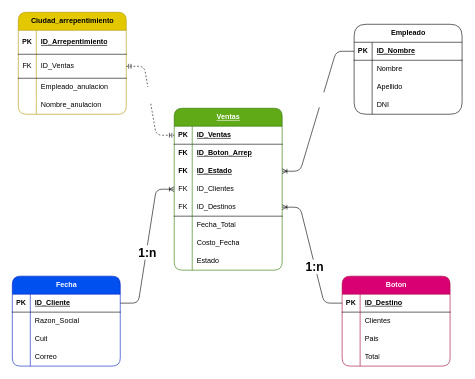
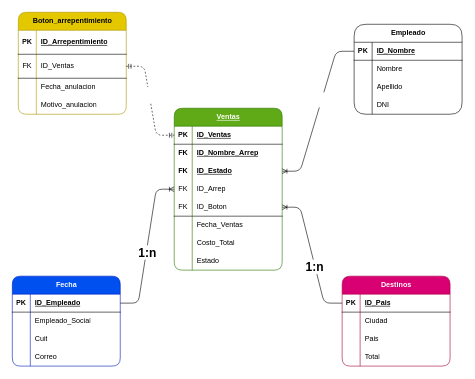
- <mxCell id="57" value="Ciudad_arrepentimiento" style="shape=table;startSize=30;container=1;collapsible=1;childLayout=tableLayout;fixedRows=1;rowLines=0;fontStyle=1;align=center;resizeLast=1;html=1;rounded=1;fillColor=#e3c800;fontColor=#000000;strokeColor=#B09500;" vertex="1" parent="1"><mxGeometry x="30" y="20" width="180" height="170" as="geometry" /></mxCell>
+ <mxCell id="57" value="Boton_arrepentimiento" style="shape=table;startSize=30;container=1;collapsible=1;childLayout=tableLayout;fixedRows=1;rowLines=0;fontStyle=1;align=center;resizeLast=1;html=1;rounded=1;fillColor=#e3c800;fontColor=#000000;strokeColor=#B09500;" vertex="1" parent="1"><mxGeometry x="30" y="20" width="180" height="170" as="geometry" /></mxCell>
- <mxCell id="66" value="Empleado_anulacion" style="shape=partialRectangle;connectable=0;fillColor=none;top=0;left=0;bottom=0;right=0;align=left;spacingLeft=6;overflow=hidden;whiteSpace=wrap;html=1;rounded=1;" vertex="1" parent="64"><mxGeometry x="30" width="150" height="30" as="geometry"><mxRectangle width="150" height="30" as="alternateBounds" /></mxGeometry></mxCell>
+ <mxCell id="66" value="Fecha_anulacion" style="shape=partialRectangle;connectable=0;fillColor=none;top=0;left=0;bottom=0;right=0;align=left;spacingLeft=6;overflow=hidden;whiteSpace=wrap;html=1;rounded=1;" vertex="1" parent="64"><mxGeometry x="30" width="150" height="30" as="geometry"><mxRectangle width="150" height="30" as="alternateBounds" /></mxGeometry></mxCell>
- <mxCell id="69" value="Nombre_anulacion" style="shape=partialRectangle;connectable=0;fillColor=none;top=0;left=0;bottom=0;right=0;align=left;spacingLeft=6;overflow=hidden;whiteSpace=wrap;html=1;rounded=1;" vertex="1" parent="67"><mxGeometry x="30" width="150" height="30" as="geometry"><mxRectangle width="150" height="30" as="alternateBounds" /></mxGeometry></mxCell>
+ <mxCell id="69" value="Motivo_anulacion" style="shape=partialRectangle;connectable=0;fillColor=none;top=0;left=0;bottom=0;right=0;align=left;spacingLeft=6;overflow=hidden;whiteSpace=wrap;html=1;rounded=1;" vertex="1" parent="67"><mxGeometry x="30" width="150" height="30" as="geometry"><mxRectangle width="150" height="30" as="alternateBounds" /></mxGeometry></mxCell>
- <mxCell id="34" value="ID_Boton_Arrep" style="shape=partialRectangle;connectable=0;fillColor=none;top=0;left=0;bottom=0;right=0;align=left;spacingLeft=6;fontStyle=5;overflow=hidden;whiteSpace=wrap;html=1;rounded=1;" vertex="1" parent="32"><mxGeometry x="30" width="150" height="30" as="geometry"><mxRectangle width="150" height="30" as="alternateBounds" /></mxGeometry></mxCell>
+ <mxCell id="34" value="ID_Nombre_Arrep" style="shape=partialRectangle;connectable=0;fillColor=none;top=0;left=0;bottom=0;right=0;align=left;spacingLeft=6;fontStyle=5;overflow=hidden;whiteSpace=wrap;html=1;rounded=1;" vertex="1" parent="32"><mxGeometry x="30" width="150" height="30" as="geometry"><mxRectangle width="150" height="30" as="alternateBounds" /></mxGeometry></mxCell>
- <mxCell id="40" value="ID_Clientes" style="shape=partialRectangle;connectable=0;fillColor=none;top=0;left=0;bottom=0;right=0;align=left;spacingLeft=6;overflow=hidden;whiteSpace=wrap;html=1;rounded=1;" vertex="1" parent="38"><mxGeometry x="30" width="150" height="30" as="geometry"><mxRectangle width="150" height="30" as="alternateBounds" /></mxGeometry></mxCell>
+ <mxCell id="40" value="ID_Arrep" style="shape=partialRectangle;connectable=0;fillColor=none;top=0;left=0;bottom=0;right=0;align=left;spacingLeft=6;overflow=hidden;whiteSpace=wrap;html=1;rounded=1;" vertex="1" parent="38"><mxGeometry x="30" width="150" height="30" as="geometry"><mxRectangle width="150" height="30" as="alternateBounds" /></mxGeometry></mxCell>
- <mxCell id="43" value="ID_Destinos" style="shape=partialRectangle;connectable=0;fillColor=none;top=0;left=0;bottom=0;right=0;align=left;spacingLeft=6;overflow=hidden;whiteSpace=wrap;html=1;rounded=1;" vertex="1" parent="41"><mxGeometry x="30" width="150" height="30" as="geometry"><mxRectangle width="150" height="30" as="alternateBounds" /></mxGeometry></mxCell>
+ <mxCell id="43" value="ID_Boton" style="shape=partialRectangle;connectable=0;fillColor=none;top=0;left=0;bottom=0;right=0;align=left;spacingLeft=6;overflow=hidden;whiteSpace=wrap;html=1;rounded=1;" vertex="1" parent="41"><mxGeometry x="30" width="150" height="30" as="geometry"><mxRectangle width="150" height="30" as="alternateBounds" /></mxGeometry></mxCell>
- <mxCell id="46" value="Fecha_Total" style="shape=partialRectangle;connectable=0;fillColor=none;top=0;left=0;bottom=0;right=0;align=left;spacingLeft=6;overflow=hidden;whiteSpace=wrap;html=1;rounded=1;" vertex="1" parent="44"><mxGeometry x="30" width="150" height="30" as="geometry"><mxRectangle width="150" height="30" as="alternateBounds" /></mxGeometry></mxCell>
+ <mxCell id="46" value="Fecha_Ventas" style="shape=partialRectangle;connectable=0;fillColor=none;top=0;left=0;bottom=0;right=0;align=left;spacingLeft=6;overflow=hidden;whiteSpace=wrap;html=1;rounded=1;" vertex="1" parent="44"><mxGeometry x="30" width="150" height="30" as="geometry"><mxRectangle width="150" height="30" as="alternateBounds" /></mxGeometry></mxCell>
- <mxCell id="49" value="Costo_Fecha" style="shape=partialRectangle;connectable=0;fillColor=none;top=0;left=0;bottom=0;right=0;align=left;spacingLeft=6;overflow=hidden;whiteSpace=wrap;html=1;rounded=1;" vertex="1" parent="47"><mxGeometry x="30" width="150" height="30" as="geometry"><mxRectangle width="150" height="30" as="alternateBounds" /></mxGeometry></mxCell>
+ <mxCell id="49" value="Costo_Total" style="shape=partialRectangle;connectable=0;fillColor=none;top=0;left=0;bottom=0;right=0;align=left;spacingLeft=6;overflow=hidden;whiteSpace=wrap;html=1;rounded=1;" vertex="1" parent="47"><mxGeometry x="30" width="150" height="30" as="geometry"><mxRectangle width="150" height="30" as="alternateBounds" /></mxGeometry></mxCell>
- <mxCell id="15" value="Boton" style="shape=table;startSize=30;container=1;collapsible=1;childLayout=tableLayout;fixedRows=1;rowLines=0;fontStyle=1;align=center;resizeLast=1;html=1;fillColor=#d80073;fontColor=#ffffff;strokeColor=#A50040;rounded=1;" vertex="1" parent="1"><mxGeometry x="570" y="460" width="180" height="150" as="geometry" /></mxCell>
+ <mxCell id="15" value="Destinos" style="shape=table;startSize=30;container=1;collapsible=1;childLayout=tableLayout;fixedRows=1;rowLines=0;fontStyle=1;align=center;resizeLast=1;html=1;fillColor=#d80073;fontColor=#ffffff;strokeColor=#A50040;rounded=1;" vertex="1" parent="1"><mxGeometry x="570" y="460" width="180" height="150" as="geometry" /></mxCell>
- <mxCell id="5" value="ID_Cliente" style="shape=partialRectangle;connectable=0;fillColor=none;top=0;left=0;bottom=0;right=0;align=left;spacingLeft=6;fontStyle=5;overflow=hidden;whiteSpace=wrap;html=1;rounded=1;" vertex="1" parent="3"><mxGeometry x="30" width="150" height="30" as="geometry"><mxRectangle width="150" height="30" as="alternateBounds" /></mxGeometry></mxCell>
+ <mxCell id="5" value="ID_Empleado" style="shape=partialRectangle;connectable=0;fillColor=none;top=0;left=0;bottom=0;right=0;align=left;spacingLeft=6;fontStyle=5;overflow=hidden;whiteSpace=wrap;html=1;rounded=1;" vertex="1" parent="3"><mxGeometry x="30" width="150" height="30" as="geometry"><mxRectangle width="150" height="30" as="alternateBounds" /></mxGeometry></mxCell>
- <mxCell id="18" value="ID_Destino" style="shape=partialRectangle;connectable=0;fillColor=none;top=0;left=0;bottom=0;right=0;align=left;spacingLeft=6;fontStyle=5;overflow=hidden;whiteSpace=wrap;html=1;rounded=1;" vertex="1" parent="16"><mxGeometry x="30" width="150" height="30" as="geometry"><mxRectangle width="150" height="30" as="alternateBounds" /></mxGeometry></mxCell>
+ <mxCell id="18" value="ID_Pais" style="shape=partialRectangle;connectable=0;fillColor=none;top=0;left=0;bottom=0;right=0;align=left;spacingLeft=6;fontStyle=5;overflow=hidden;whiteSpace=wrap;html=1;rounded=1;" vertex="1" parent="16"><mxGeometry x="30" width="150" height="30" as="geometry"><mxRectangle width="150" height="30" as="alternateBounds" /></mxGeometry></mxCell>
- <mxCell id="8" value="Razon_Social" style="shape=partialRectangle;connectable=0;fillColor=none;top=0;left=0;bottom=0;right=0;align=left;spacingLeft=6;overflow=hidden;whiteSpace=wrap;html=1;rounded=1;" vertex="1" parent="6"><mxGeometry x="30" width="150" height="30" as="geometry"><mxRectangle width="150" height="30" as="alternateBounds" /></mxGeometry></mxCell>
+ <mxCell id="8" value="Empleado_Social" style="shape=partialRectangle;connectable=0;fillColor=none;top=0;left=0;bottom=0;right=0;align=left;spacingLeft=6;overflow=hidden;whiteSpace=wrap;html=1;rounded=1;" vertex="1" parent="6"><mxGeometry x="30" width="150" height="30" as="geometry"><mxRectangle width="150" height="30" as="alternateBounds" /></mxGeometry></mxCell>
- <mxCell id="21" value="Clientes" style="shape=partialRectangle;connectable=0;fillColor=none;top=0;left=0;bottom=0;right=0;align=left;spacingLeft=6;overflow=hidden;whiteSpace=wrap;html=1;rounded=1;" vertex="1" parent="19"><mxGeometry x="30" width="150" height="30" as="geometry"><mxRectangle width="150" height="30" as="alternateBounds" /></mxGeometry></mxCell>
+ <mxCell id="21" value="Ciudad" style="shape=partialRectangle;connectable=0;fillColor=none;top=0;left=0;bottom=0;right=0;align=left;spacingLeft=6;overflow=hidden;whiteSpace=wrap;html=1;rounded=1;" vertex="1" parent="19"><mxGeometry x="30" width="150" height="30" as="geometry"><mxRectangle width="150" height="30" as="alternateBounds" /></mxGeometry></mxCell>
